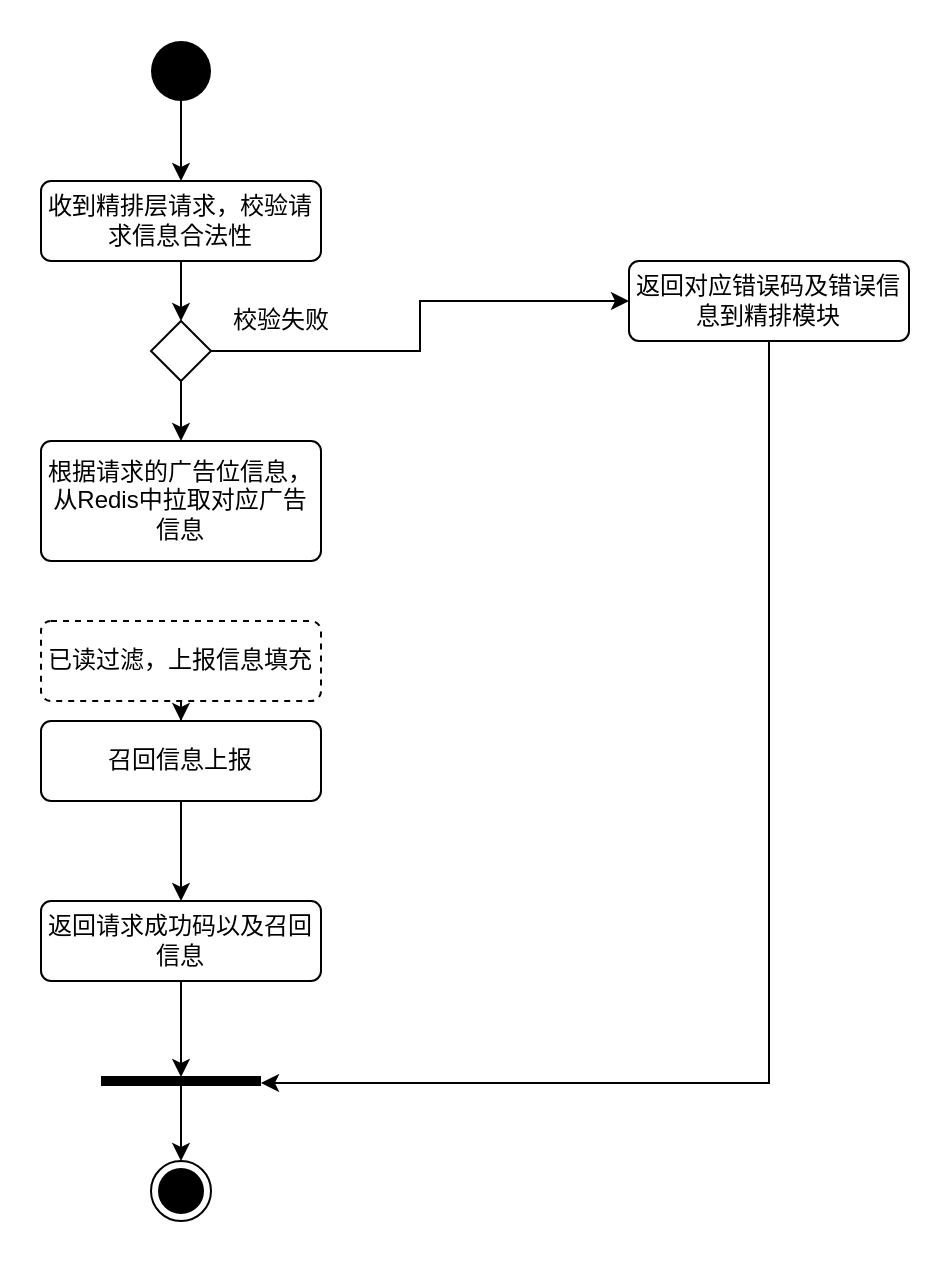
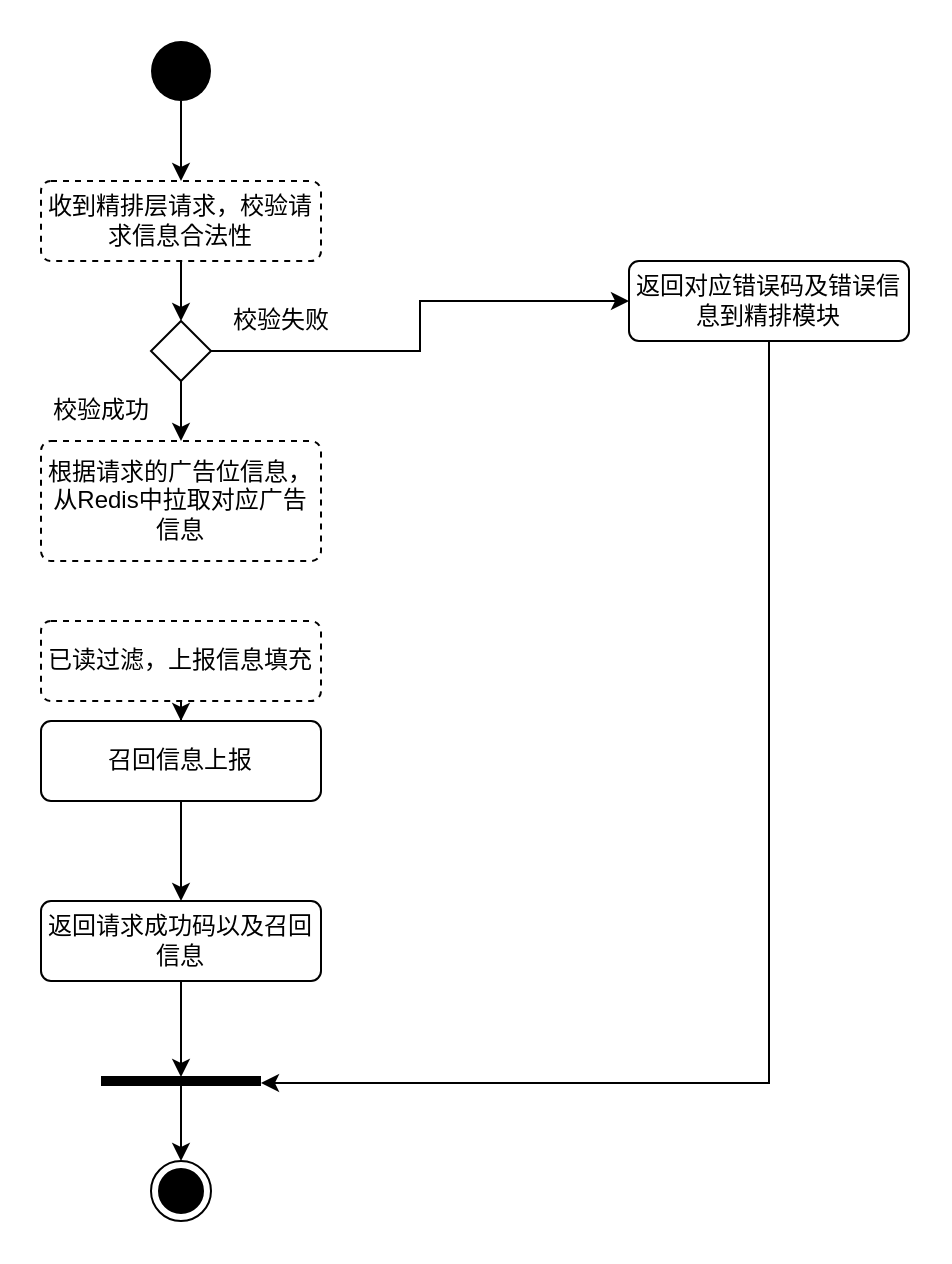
- <mxCell id="5" value="收到精排层请求，校验请求信息合法性" style="html=1;align=center;verticalAlign=middle;rounded=1;absoluteArcSize=1;arcSize=10;dashed=0;shadow=0;whiteSpace=wrap;" parent="1" vertex="1"><mxGeometry x="20" y="90" width="140" height="40" as="geometry" /></mxCell>
+ <mxCell id="5" value="收到精排层请求，校验请求信息合法性" style="html=1;align=center;verticalAlign=middle;rounded=1;absoluteArcSize=1;arcSize=10;dashed=1;shadow=0;whiteSpace=wrap;" parent="1" vertex="1"><mxGeometry x="20" y="90" width="140" height="40" as="geometry" /></mxCell>
+ <mxCell id="22" value="校验成功" style="text;html=1;align=center;verticalAlign=middle;resizable=0;points=[];autosize=1;strokeColor=none;" vertex="1" parent="1"><mxGeometry x="20" y="195" width="60" height="20" as="geometry" /></mxCell>
- <mxCell id="15" value="根据请求的广告位信息，从Redis中拉取对应广告信息" style="html=1;align=center;verticalAlign=middle;rounded=1;absoluteArcSize=1;arcSize=10;dashed=0;shadow=0;whiteSpace=wrap;" parent="1" vertex="1"><mxGeometry x="20" y="220" width="140" height="60" as="geometry" /></mxCell>
+ <mxCell id="15" value="根据请求的广告位信息，从Redis中拉取对应广告信息" style="html=1;align=center;verticalAlign=middle;rounded=1;absoluteArcSize=1;arcSize=10;dashed=1;shadow=0;whiteSpace=wrap;" parent="1" vertex="1"><mxGeometry x="20" y="220" width="140" height="60" as="geometry" /></mxCell>
